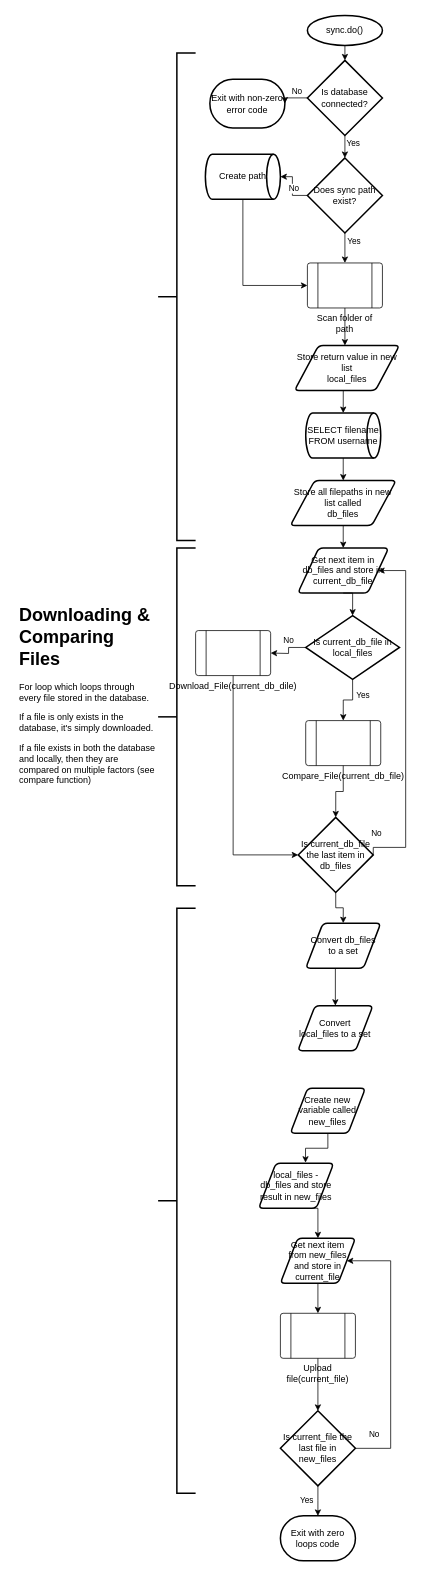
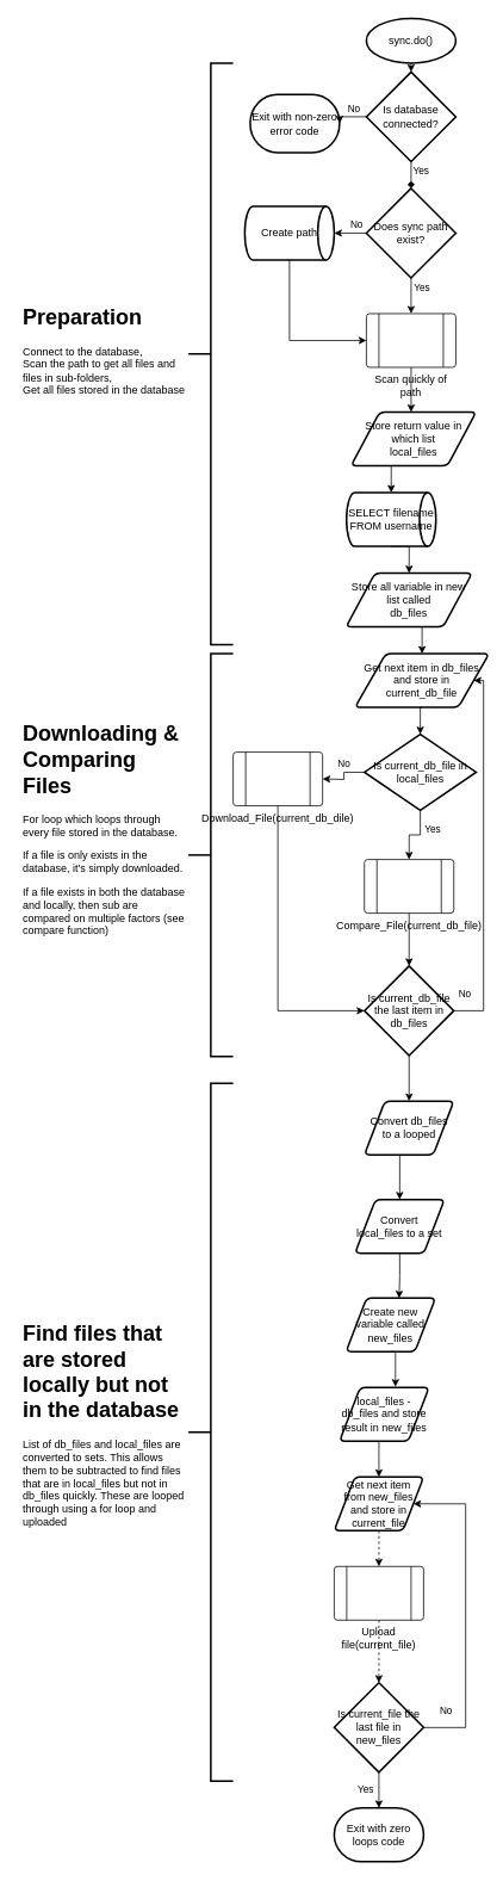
- <mxCell id="3" value="sync.do()" style="strokeWidth=2;html=1;shape=mxgraph.flowchart.start_1;whiteSpace=wrap;" parent="1" vertex="1"><mxGeometry x="409" y="20" width="100" height="40" as="geometry" /></mxCell>
+ <mxCell id="3" value="sync.do()" style="strokeWidth=2;html=1;shape=mxgraph.flowchart.start_1;whiteSpace=wrap;" parent="1" vertex="1"><mxGeometry x="409" y="20" width="100" height="50" as="geometry" /></mxCell>
- <mxCell id="12" style="edgeStyle=orthogonalEdgeStyle;rounded=0;orthogonalLoop=1;jettySize=auto;html=1;exitX=0.5;exitY=1;exitDx=0;exitDy=0;exitPerimeter=0;entryX=0.5;entryY=0;entryDx=0;entryDy=0;entryPerimeter=0;" parent="1" source="4" target="11" edge="1"><mxGeometry relative="1" as="geometry" /></mxCell>
+ <mxCell id="12" style="edgeStyle=orthogonalEdgeStyle;rounded=0;orthogonalLoop=1;jettySize=auto;html=1;exitX=0.5;exitY=1;exitDx=0;exitDy=0;exitPerimeter=0;entryX=0.5;entryY=0;entryDx=0;entryDy=0;entryPerimeter=0;endArrow=diamond;" parent="1" source="4" target="11" edge="1"><mxGeometry relative="1" as="geometry" /></mxCell>
- <mxCell id="15" value="Create path" style="strokeWidth=2;html=1;shape=mxgraph.flowchart.direct_data;whiteSpace=wrap;" parent="1" vertex="1"><mxGeometry x="273" y="205" width="100" height="60" as="geometry" /></mxCell>
+ <mxCell id="15" value="Create path" style="strokeWidth=2;html=1;shape=mxgraph.flowchart.direct_data;whiteSpace=wrap;" parent="1" vertex="1"><mxGeometry x="273" y="230" width="100" height="60" as="geometry" /></mxCell>
+ <mxCell id="53" value="&lt;h1&gt;Preparation&lt;/h1&gt;&lt;div&gt;Connect to the database,&lt;/div&gt;&lt;div&gt;Scan the path to get all files and files in sub-folders,&lt;/div&gt;Get all files stored in the database&lt;p&gt;&lt;/p&gt;" style="text;html=1;strokeColor=none;fillColor=none;spacing=5;spacingTop=-20;whiteSpace=wrap;overflow=hidden;rounded=0;" parent="1" vertex="1"><mxGeometry x="20" y="335" width="190" height="120" as="geometry" /></mxCell>
- <mxCell id="19" value="Scan folder of path" style="verticalLabelPosition=bottom;verticalAlign=top;html=1;shape=process;whiteSpace=wrap;rounded=1;size=0.14;arcSize=6;" parent="1" vertex="1"><mxGeometry x="409" y="350" width="100" height="60" as="geometry" /></mxCell>
+ <mxCell id="19" value="Scan quickly of path" style="verticalLabelPosition=bottom;verticalAlign=top;html=1;shape=process;whiteSpace=wrap;rounded=1;size=0.14;arcSize=6;" parent="1" vertex="1"><mxGeometry x="409" y="350" width="100" height="60" as="geometry" /></mxCell>
- <mxCell id="28" value="&lt;div&gt;Store return value in new list&lt;/div&gt;&lt;div&gt;local_files&lt;br&gt;&lt;/div&gt;" style="shape=parallelogram;html=1;strokeWidth=2;perimeter=parallelogramPerimeter;whiteSpace=wrap;rounded=1;arcSize=12;size=0.23;" parent="1" vertex="1"><mxGeometry x="391.75" y="460" width="140" height="60" as="geometry" /></mxCell>
+ <mxCell id="28" value="&lt;div&gt;Store return value in which list&lt;/div&gt;&lt;div&gt;local_files&lt;br&gt;&lt;/div&gt;" style="shape=parallelogram;html=1;strokeWidth=2;perimeter=parallelogramPerimeter;whiteSpace=wrap;rounded=1;arcSize=12;size=0.23;" parent="1" vertex="1"><mxGeometry x="391.75" y="460" width="140" height="60" as="geometry" /></mxCell>
- <mxCell id="21" value="SELECT filename FROM username" style="strokeWidth=2;html=1;shape=mxgraph.flowchart.direct_data;whiteSpace=wrap;" parent="1" vertex="1"><mxGeometry x="406.75" y="550" width="100" height="60" as="geometry" /></mxCell>
+ <mxCell id="21" value="SELECT filename FROM username" style="strokeWidth=2;html=1;shape=mxgraph.flowchart.direct_data;whiteSpace=wrap;" parent="1" vertex="1"><mxGeometry x="386.75" y="550" width="100" height="60" as="geometry" /></mxCell>
- <mxCell id="23" value="&lt;div&gt;Store all filepaths in new list called&lt;/div&gt;&lt;div&gt;db_files&lt;br&gt;&lt;/div&gt;" style="shape=parallelogram;html=1;strokeWidth=2;perimeter=parallelogramPerimeter;whiteSpace=wrap;rounded=1;arcSize=12;size=0.23;" parent="1" vertex="1"><mxGeometry x="386.25" y="640" width="141" height="60" as="geometry" /></mxCell>
+ <mxCell id="23" value="&lt;div&gt;Store all variable in new list called&lt;/div&gt;&lt;div&gt;db_files&lt;br&gt;&lt;/div&gt;" style="shape=parallelogram;html=1;strokeWidth=2;perimeter=parallelogramPerimeter;whiteSpace=wrap;rounded=1;arcSize=12;size=0.23;" parent="1" vertex="1"><mxGeometry x="386.25" y="640" width="141" height="60" as="geometry" /></mxCell>
- <mxCell id="24" value="&lt;div&gt;Get next item in db_files and store in&lt;/div&gt;&lt;div&gt;current_db_file&lt;br&gt;&lt;/div&gt;" style="shape=parallelogram;html=1;strokeWidth=2;perimeter=parallelogramPerimeter;whiteSpace=wrap;rounded=1;arcSize=12;size=0.23;" parent="1" vertex="1"><mxGeometry x="396.25" y="730" width="121" height="60" as="geometry" /></mxCell>
+ <mxCell id="24" value="&lt;div&gt;Get next item in db_files and store in&lt;/div&gt;&lt;div&gt;current_db_file&lt;br&gt;&lt;/div&gt;" style="shape=parallelogram;html=1;strokeWidth=2;perimeter=parallelogramPerimeter;whiteSpace=wrap;rounded=1;arcSize=12;size=0.23;" parent="1" vertex="1"><mxGeometry x="396.25" y="730" width="150" height="60" as="geometry" /></mxCell>
- <mxCell id="55" value="&lt;h1&gt;Downloading &amp;amp; Comparing Files&lt;br&gt;&lt;/h1&gt;&lt;p&gt;For loop which loops through every file stored in the database. &lt;br&gt;&lt;/p&gt;&lt;p&gt;If a file is only exists in the database, it's simply downloaded.&lt;/p&gt;&lt;p&gt;If a file exists in both the database and locally, then they are compared on multiple factors (see compare function)&lt;br&gt;&lt;/p&gt;" style="text;html=1;strokeColor=none;fillColor=none;spacing=5;spacingTop=-20;whiteSpace=wrap;overflow=hidden;rounded=0;" parent="1" vertex="1"><mxGeometry x="20" y="800" width="190" height="275" as="geometry" /></mxCell>
+ <mxCell id="55" value="&lt;h1&gt;Downloading &amp;amp; Comparing Files&lt;br&gt;&lt;/h1&gt;&lt;p&gt;For loop which loops through every file stored in the database. &lt;br&gt;&lt;/p&gt;&lt;p&gt;If a file is only exists in the database, it's simply downloaded.&lt;/p&gt;&lt;p&gt;If a file exists in both the database and locally, then sub are compared on multiple factors (see compare function)&lt;br&gt;&lt;/p&gt;" style="text;html=1;strokeColor=none;fillColor=none;spacing=5;spacingTop=-20;whiteSpace=wrap;overflow=hidden;rounded=0;" parent="1" vertex="1"><mxGeometry x="20" y="800" width="190" height="275" as="geometry" /></mxCell>
- <mxCell id="37" value="&lt;div&gt;Is current_db_file&lt;/div&gt;&lt;div&gt;the last item in&lt;/div&gt;&lt;div&gt;db_files&lt;br&gt;&lt;/div&gt;" style="strokeWidth=2;html=1;shape=mxgraph.flowchart.decision;whiteSpace=wrap;" parent="1" vertex="1"><mxGeometry x="396.75" y="1089" width="100" height="100" as="geometry" /></mxCell>
+ <mxCell id="37" value="&lt;div&gt;Is current_db_file&lt;/div&gt;&lt;div&gt;the last item in&lt;/div&gt;&lt;div&gt;db_files&lt;br&gt;&lt;/div&gt;" style="strokeWidth=2;html=1;shape=mxgraph.flowchart.decision;whiteSpace=wrap;" parent="1" vertex="1"><mxGeometry x="406.75" y="1079" width="100" height="100" as="geometry" /></mxCell>
- <mxCell id="42" value="Convert db_files to a set" style="shape=parallelogram;html=1;strokeWidth=2;perimeter=parallelogramPerimeter;whiteSpace=wrap;rounded=1;arcSize=12;size=0.23;" parent="1" vertex="1"><mxGeometry x="406.75" y="1230" width="100" height="60" as="geometry" /></mxCell>
+ <mxCell id="42" value="Convert db_files to a looped" style="shape=parallelogram;html=1;strokeWidth=2;perimeter=parallelogramPerimeter;whiteSpace=wrap;rounded=1;arcSize=12;size=0.23;" parent="1" vertex="1"><mxGeometry x="406.75" y="1230" width="100" height="60" as="geometry" /></mxCell>
+ <mxCell id="45" style="edgeStyle=orthogonalEdgeStyle;rounded=0;orthogonalLoop=1;jettySize=auto;html=1;exitX=0.5;exitY=1;exitDx=0;exitDy=0;entryX=0.593;entryY=0.006;entryDx=0;entryDy=0;entryPerimeter=0;" parent="1" source="43" target="44" edge="1"><mxGeometry relative="1" as="geometry" /></mxCell>
- <mxCell id="47" value="local_files - db_files and store result in new_files" style="shape=parallelogram;html=1;strokeWidth=2;perimeter=parallelogramPerimeter;whiteSpace=wrap;rounded=1;arcSize=12;size=0.23;" parent="1" vertex="1"><mxGeometry x="344" y="1550" width="100" height="60" as="geometry" /></mxCell>
+ <mxCell id="47" value="local_files - db_files and store result in new_files" style="shape=parallelogram;html=1;strokeWidth=2;perimeter=parallelogramPerimeter;whiteSpace=wrap;rounded=1;arcSize=12;size=0.23;" parent="1" vertex="1"><mxGeometry x="379" y="1550" width="100" height="60" as="geometry" /></mxCell>
+ <mxCell id="57" value="&lt;h1&gt;Find files that are stored locally but not in the database&lt;br&gt;&lt;/h1&gt;&lt;p&gt;List of db_files and local_files are converted to sets. This allows them to be subtracted to find files that are in local_files but not in db_files quickly. These are looped through using a for loop and uploaded&lt;br&gt;&lt;/p&gt;" style="text;html=1;strokeColor=none;fillColor=none;spacing=5;spacingTop=-20;whiteSpace=wrap;overflow=hidden;rounded=0;" parent="1" vertex="1"><mxGeometry x="20" y="1470" width="190" height="240" as="geometry" /></mxCell>
- <mxCell id="49" style="edgeStyle=orthogonalEdgeStyle;rounded=0;orthogonalLoop=1;jettySize=auto;html=1;exitX=0.5;exitY=1;exitDx=0;exitDy=0;entryX=0.5;entryY=0;entryDx=0;entryDy=0;" parent="1" source="50" target="51" edge="1"><mxGeometry relative="1" as="geometry" /></mxCell>
+ <mxCell id="49" style="edgeStyle=orthogonalEdgeStyle;rounded=0;orthogonalLoop=1;jettySize=auto;html=1;exitX=0.5;exitY=1;exitDx=0;exitDy=0;entryX=0.5;entryY=0;entryDx=0;entryDy=0;dashed=1;" parent="1" source="50" target="51" edge="1"><mxGeometry relative="1" as="geometry" /></mxCell>
- <mxCell id="63" style="edgeStyle=orthogonalEdgeStyle;rounded=0;orthogonalLoop=1;jettySize=auto;html=1;exitX=0.5;exitY=1;exitDx=0;exitDy=0;entryX=0.5;entryY=0;entryDx=0;entryDy=0;entryPerimeter=0;" parent="1" source="51" target="62" edge="1"><mxGeometry relative="1" as="geometry" /></mxCell>
+ <mxCell id="63" style="edgeStyle=orthogonalEdgeStyle;rounded=0;orthogonalLoop=1;jettySize=auto;html=1;exitX=0.5;exitY=1;exitDx=0;exitDy=0;entryX=0.5;entryY=0;entryDx=0;entryDy=0;entryPerimeter=0;dashed=1;" parent="1" source="51" target="62" edge="1"><mxGeometry relative="1" as="geometry" /></mxCell>
